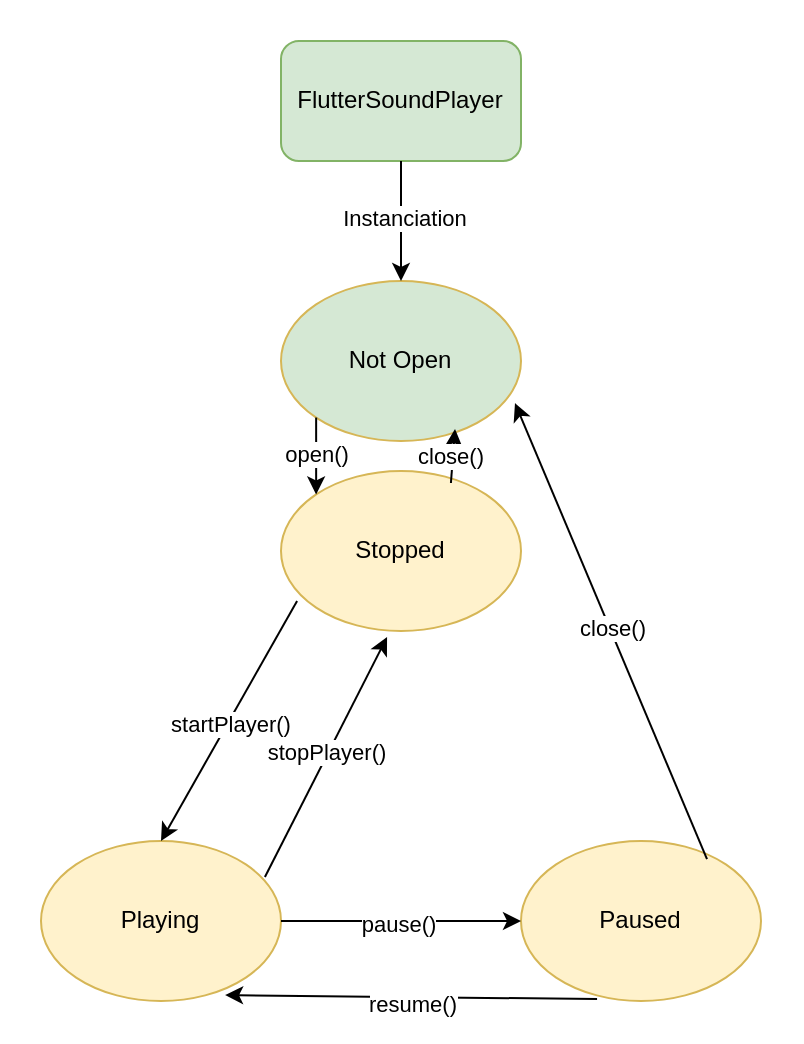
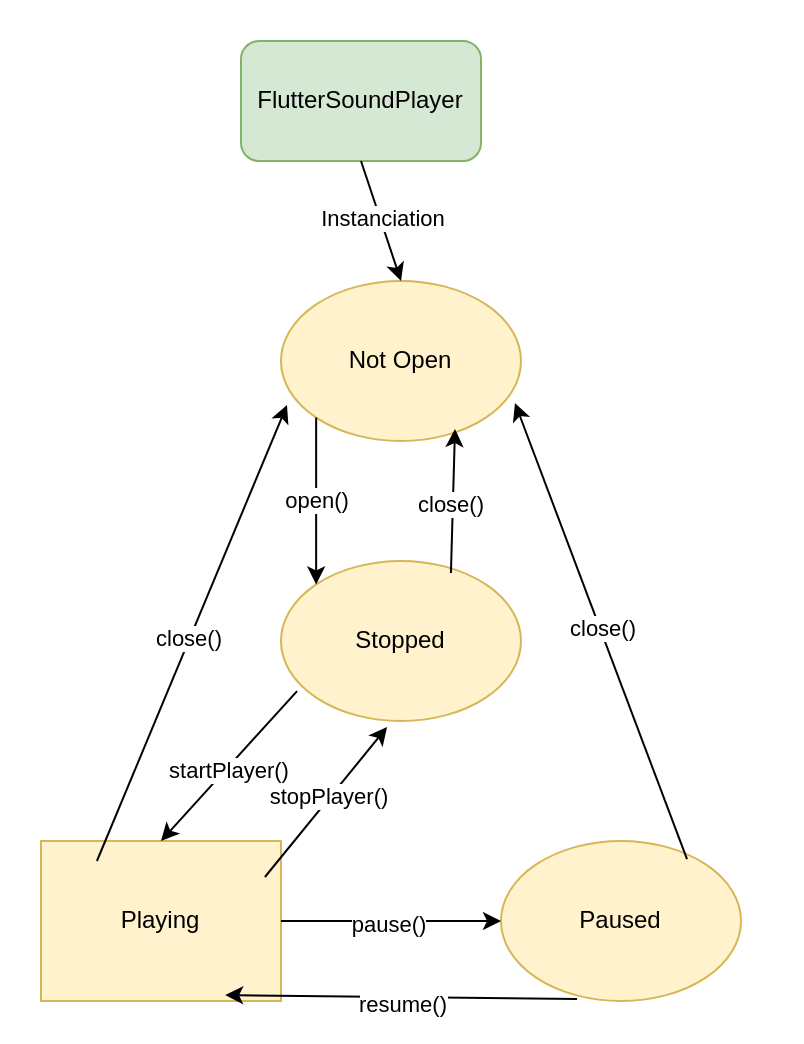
- <mxCell id="2" value="FlutterSoundPlayer" style="rounded=1;whiteSpace=wrap;html=1;fillColor=#d5e8d4;strokeColor=#82b366;" vertex="1" parent="1"><mxGeometry x="140" y="20" width="120" height="60" as="geometry" /></mxCell>
+ <mxCell id="2" value="FlutterSoundPlayer" style="rounded=1;whiteSpace=wrap;html=1;fillColor=#d5e8d4;strokeColor=#82b366;" vertex="1" parent="1"><mxGeometry x="120" y="20" width="120" height="60" as="geometry" /></mxCell>
- <mxCell id="3" value="Not Open" style="ellipse;whiteSpace=wrap;html=1;fillColor=#d5e8d4;strokeColor=#d6b656;" vertex="1" parent="1"><mxGeometry x="140" y="140" width="120" height="80" as="geometry" /></mxCell>
+ <mxCell id="3" value="Not Open" style="ellipse;whiteSpace=wrap;html=1;fillColor=#fff2cc;strokeColor=#d6b656;" vertex="1" parent="1"><mxGeometry x="140" y="140" width="120" height="80" as="geometry" /></mxCell>
- <mxCell id="4" value="Stopped" style="ellipse;whiteSpace=wrap;html=1;fillColor=#fff2cc;strokeColor=#d6b656;" vertex="1" parent="1"><mxGeometry x="140" y="235" width="120" height="80" as="geometry" /></mxCell>
+ <mxCell id="4" value="Stopped" style="ellipse;whiteSpace=wrap;html=1;fillColor=#fff2cc;strokeColor=#d6b656;" vertex="1" parent="1"><mxGeometry x="140" y="280" width="120" height="80" as="geometry" /></mxCell>
+ <mxCell id="20" value="" style="endArrow=classic;html=1;rounded=0;exitX=0.233;exitY=0.125;exitDx=0;exitDy=0;exitPerimeter=0;entryX=0.025;entryY=0.775;entryDx=0;entryDy=0;entryPerimeter=0;" edge="1" parent="1" source="5" target="3"><mxGeometry width="50" height="50" relative="1" as="geometry"><mxPoint x="90" y="570" as="sourcePoint" /><mxPoint x="140" y="520" as="targetPoint" /></mxGeometry></mxCell>
+ <mxCell id="21" value="close()" style="edgeLabel;html=1;align=center;verticalAlign=middle;resizable=0;points=[];" vertex="1" connectable="0" parent="20"><mxGeometry x="-0.03" y="1" relative="1" as="geometry"><mxPoint as="offset" /></mxGeometry></mxCell>
- <mxCell id="5" value="Playing" style="ellipse;whiteSpace=wrap;html=1;fillColor=#fff2cc;strokeColor=#d6b656;" vertex="1" parent="1"><mxGeometry x="20" y="420" width="120" height="80" as="geometry" /></mxCell>
+ <mxCell id="5" value="Playing" style="whiteSpace=wrap;html=1;fillColor=#fff2cc;strokeColor=#d6b656;rounded=0;" vertex="1" parent="1"><mxGeometry x="20" y="420" width="120" height="80" as="geometry" /></mxCell>
- <mxCell id="6" value="Paused" style="ellipse;whiteSpace=wrap;html=1;fillColor=#fff2cc;strokeColor=#d6b656;" vertex="1" parent="1"><mxGeometry x="260" y="420" width="120" height="80" as="geometry" /></mxCell>
+ <mxCell id="6" value="Paused" style="ellipse;whiteSpace=wrap;html=1;fillColor=#fff2cc;strokeColor=#d6b656;" vertex="1" parent="1"><mxGeometry x="250" y="420" width="120" height="80" as="geometry" /></mxCell>
